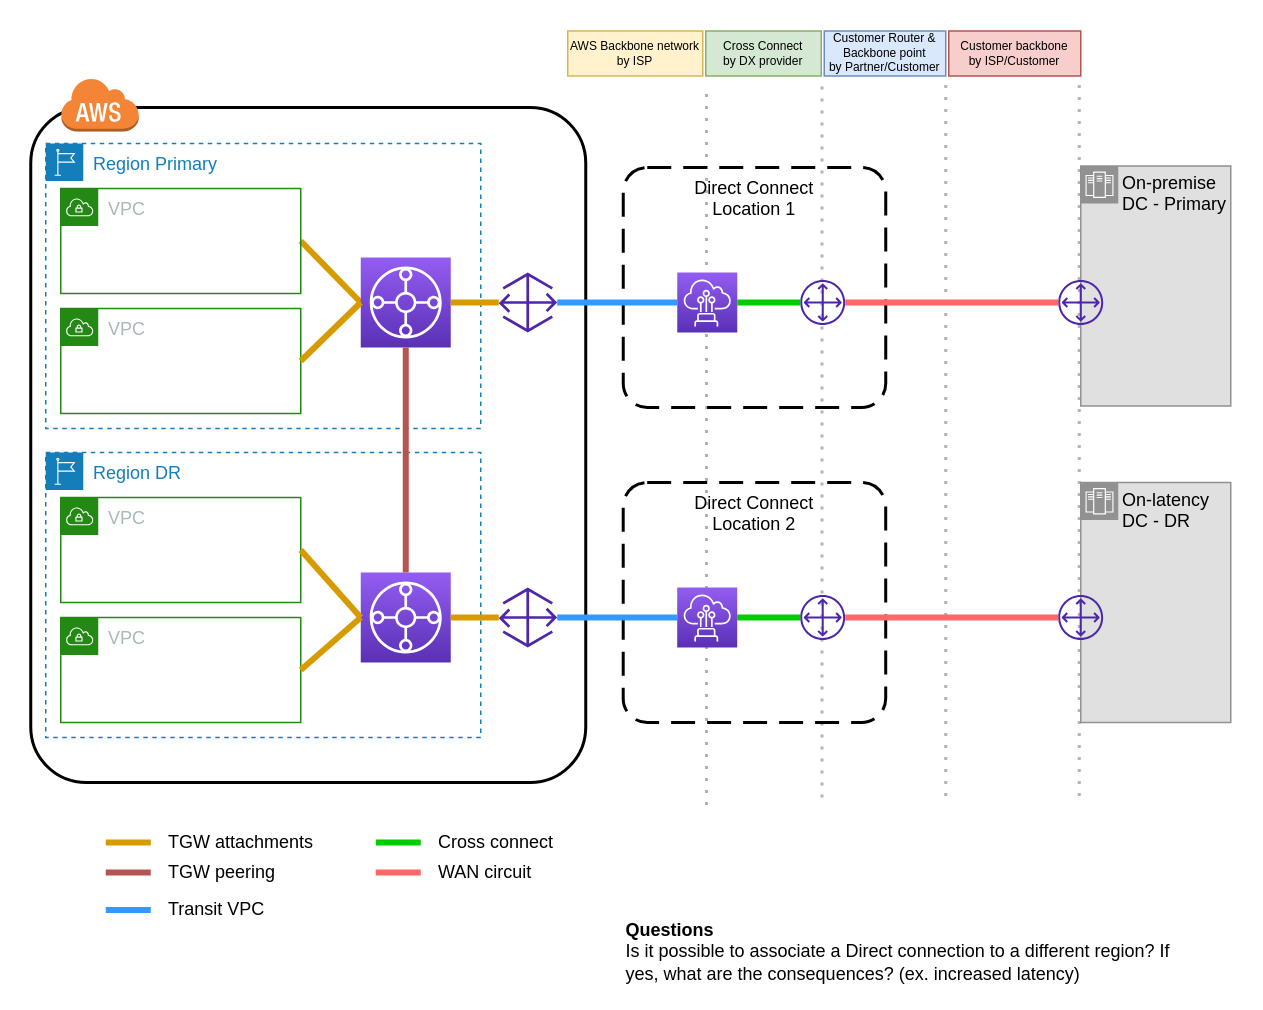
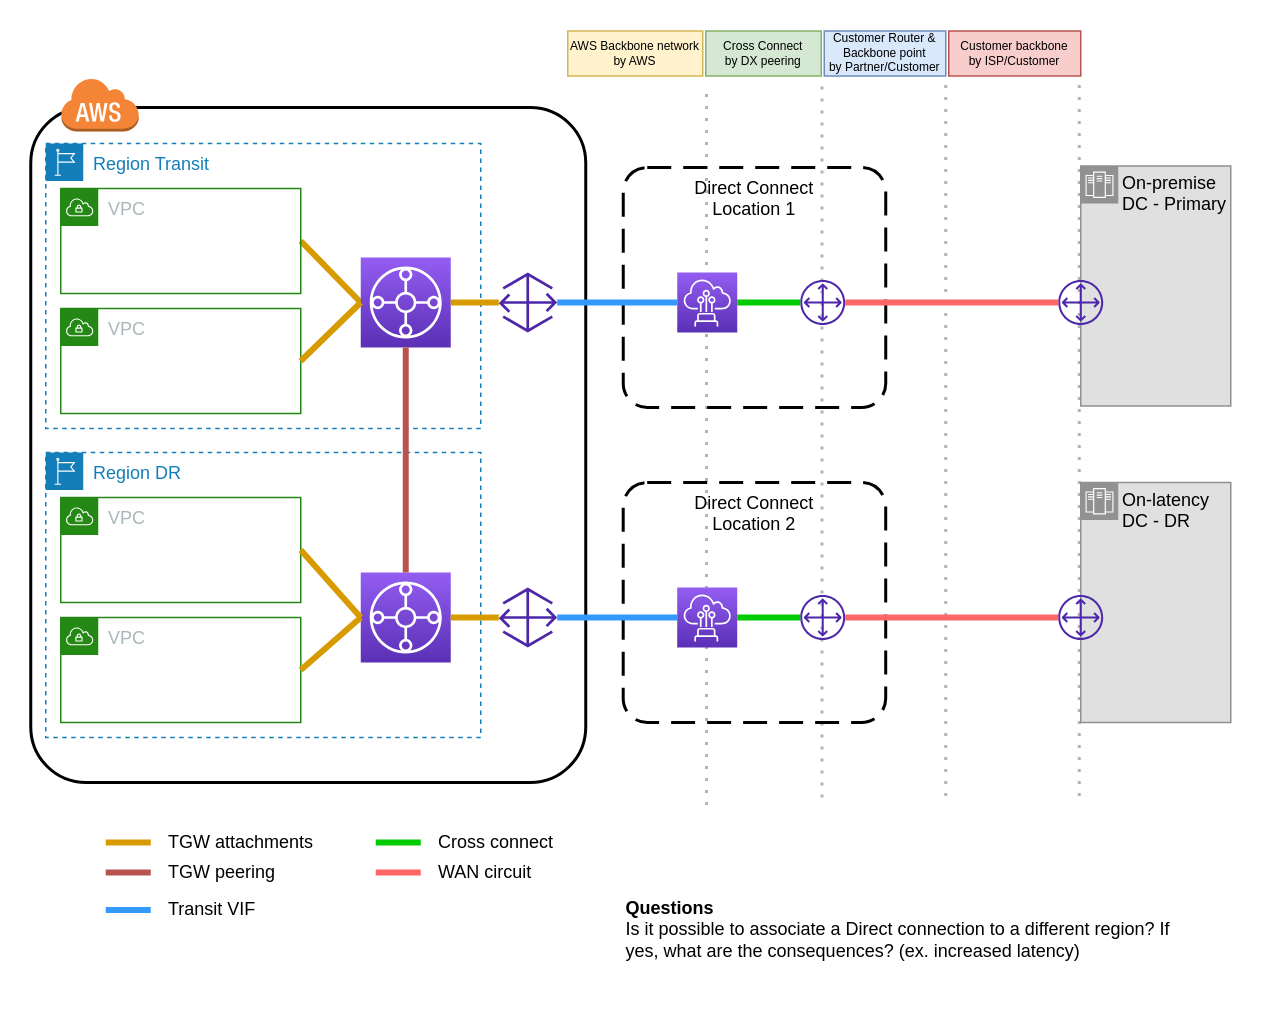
- <mxCell id="38" value="AWS Backbone network &lt;br style=&quot;font-size: 8px;&quot;&gt;by ISP" style="text;html=1;strokeColor=#d6b656;fillColor=#fff2cc;align=center;verticalAlign=middle;whiteSpace=wrap;rounded=0;fontSize=8;" vertex="1" parent="1"><mxGeometry x="378" y="20" width="90" height="30" as="geometry" /></mxCell>
+ <mxCell id="38" value="AWS Backbone network &lt;br style=&quot;font-size: 8px;&quot;&gt;by AWS" style="text;html=1;strokeColor=#d6b656;fillColor=#fff2cc;align=center;verticalAlign=middle;whiteSpace=wrap;rounded=0;fontSize=8;" vertex="1" parent="1"><mxGeometry x="378" y="20" width="90" height="30" as="geometry" /></mxCell>
- <mxCell id="39" value="Cross Connect&lt;br style=&quot;font-size: 8px;&quot;&gt;by DX provider" style="text;html=1;strokeColor=#82b366;fillColor=#d5e8d4;align=center;verticalAlign=middle;whiteSpace=wrap;rounded=0;fontSize=8;" vertex="1" parent="1"><mxGeometry x="470" y="20" width="77" height="30" as="geometry" /></mxCell>
+ <mxCell id="39" value="Cross Connect&lt;br style=&quot;font-size: 8px;&quot;&gt;by DX peering" style="text;html=1;strokeColor=#82b366;fillColor=#d5e8d4;align=center;verticalAlign=middle;whiteSpace=wrap;rounded=0;fontSize=8;" vertex="1" parent="1"><mxGeometry x="470" y="20" width="77" height="30" as="geometry" /></mxCell>
- <mxCell id="8" value="Region Primary" style="points=[[0,0],[0.25,0],[0.5,0],[0.75,0],[1,0],[1,0.25],[1,0.5],[1,0.75],[1,1],[0.75,1],[0.5,1],[0.25,1],[0,1],[0,0.75],[0,0.5],[0,0.25]];outlineConnect=0;gradientColor=none;html=1;whiteSpace=wrap;fontSize=12;fontStyle=0;container=1;pointerEvents=0;collapsible=0;recursiveResize=0;shape=mxgraph.aws4.group;grIcon=mxgraph.aws4.group_region;strokeColor=#147EBA;fillColor=none;verticalAlign=top;align=left;spacingLeft=30;fontColor=#147EBA;dashed=1;" vertex="1" parent="1"><mxGeometry x="30" y="95" width="290" height="190" as="geometry" /></mxCell>
+ <mxCell id="8" value="Region Transit" style="points=[[0,0],[0.25,0],[0.5,0],[0.75,0],[1,0],[1,0.25],[1,0.5],[1,0.75],[1,1],[0.75,1],[0.5,1],[0.25,1],[0,1],[0,0.75],[0,0.5],[0,0.25]];outlineConnect=0;gradientColor=none;html=1;whiteSpace=wrap;fontSize=12;fontStyle=0;container=1;pointerEvents=0;collapsible=0;recursiveResize=0;shape=mxgraph.aws4.group;grIcon=mxgraph.aws4.group_region;strokeColor=#147EBA;fillColor=none;verticalAlign=top;align=left;spacingLeft=30;fontColor=#147EBA;dashed=1;" vertex="1" parent="1"><mxGeometry x="30" y="95" width="290" height="190" as="geometry" /></mxCell>
- <mxCell id="37" value="Transit VPC" style="text;html=1;strokeColor=none;fillColor=none;align=left;verticalAlign=middle;whiteSpace=wrap;rounded=0;" vertex="1" parent="1"><mxGeometry x="110" y="591" width="110" height="30" as="geometry" /></mxCell>
+ <mxCell id="37" value="Transit VIF" style="text;html=1;strokeColor=none;fillColor=none;align=left;verticalAlign=middle;whiteSpace=wrap;rounded=0;" vertex="1" parent="1"><mxGeometry x="110" y="591" width="110" height="30" as="geometry" /></mxCell>
- <mxCell id="55" value="&lt;b&gt;Questions&lt;/b&gt;&lt;br&gt;Is it possible to associate a Direct connection to a different region? If yes, what are the consequences? (ex. increased latency)" style="text;html=1;strokeColor=none;fillColor=none;align=left;verticalAlign=top;whiteSpace=wrap;rounded=0;" vertex="1" parent="1"><mxGeometry x="415" y="606" width="384" height="60" as="geometry" /></mxCell>
+ <mxCell id="55" value="&lt;b&gt;Questions&lt;/b&gt;&lt;br&gt;Is it possible to associate a Direct connection to a different region? If yes, what are the consequences? (ex. increased latency)" style="text;html=1;strokeColor=none;fillColor=none;align=left;verticalAlign=top;whiteSpace=wrap;rounded=0;" vertex="1" parent="1"><mxGeometry x="415" y="591" width="384" height="60" as="geometry" /></mxCell>
